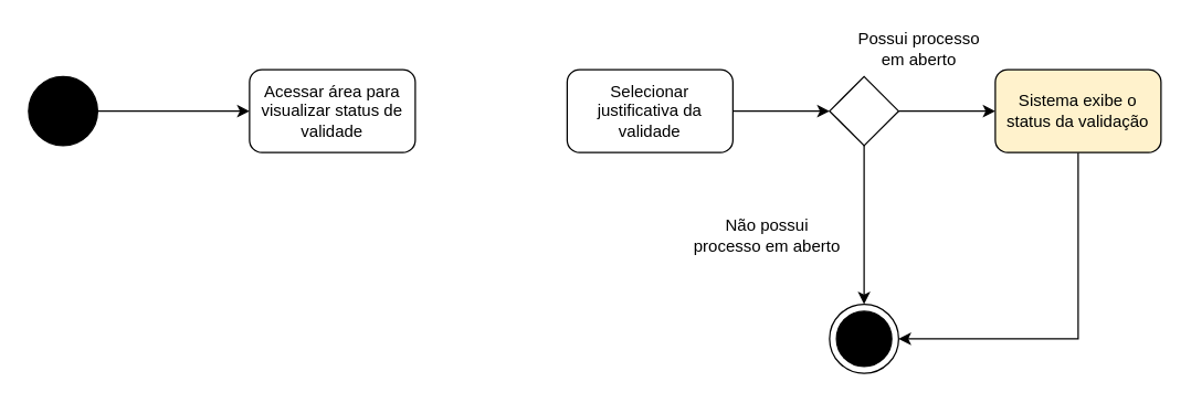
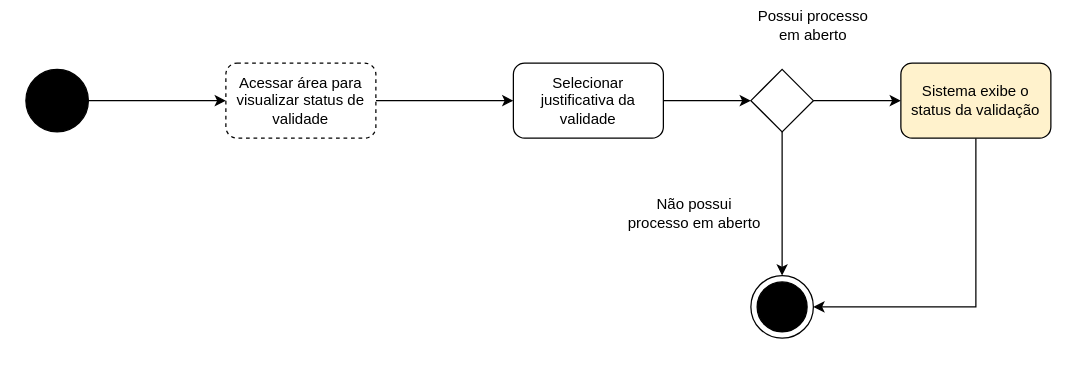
- <mxCell id="13" value="Possui processo em aberto" style="text;html=1;align=center;verticalAlign=middle;whiteSpace=wrap;rounded=0;" vertex="1" parent="1"><mxGeometry x="610" y="20" width="110" height="30" as="geometry" /></mxCell>
+ <mxCell id="13" value="Possui processo em aberto" style="text;html=1;align=center;verticalAlign=middle;whiteSpace=wrap;rounded=0;" vertex="1" parent="1"><mxGeometry x="595" y="5" width="110" height="30" as="geometry" /></mxCell>
- <mxCell id="5" value="Acessar área para visualizar status de validade" style="rounded=1;whiteSpace=wrap;html=1;" vertex="1" parent="1"><mxGeometry x="180" y="50" width="120" height="60" as="geometry" /></mxCell>
+ <mxCell id="5" value="Acessar área para visualizar status de validade" style="rounded=1;whiteSpace=wrap;html=1;dashed=1;" vertex="1" parent="1"><mxGeometry x="180" y="50" width="120" height="60" as="geometry" /></mxCell>
+ <mxCell id="4" value="" style="edgeStyle=orthogonalEdgeStyle;rounded=0;orthogonalLoop=1;jettySize=auto;html=1;" edge="1" parent="1" source="5" target="7"><mxGeometry relative="1" as="geometry" /></mxCell>
